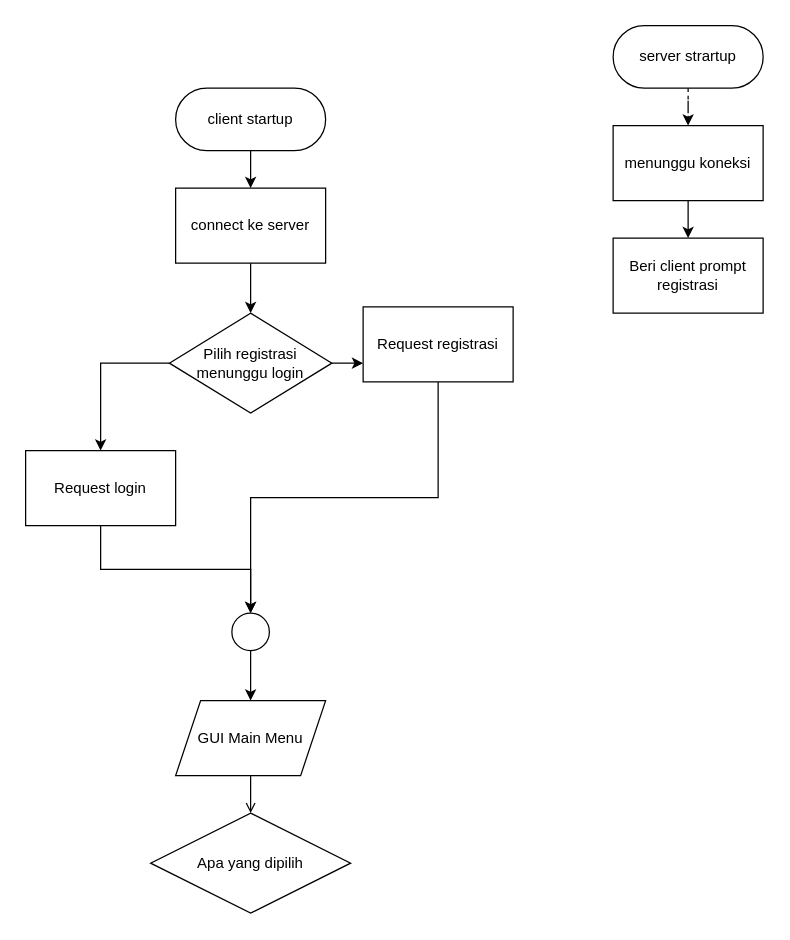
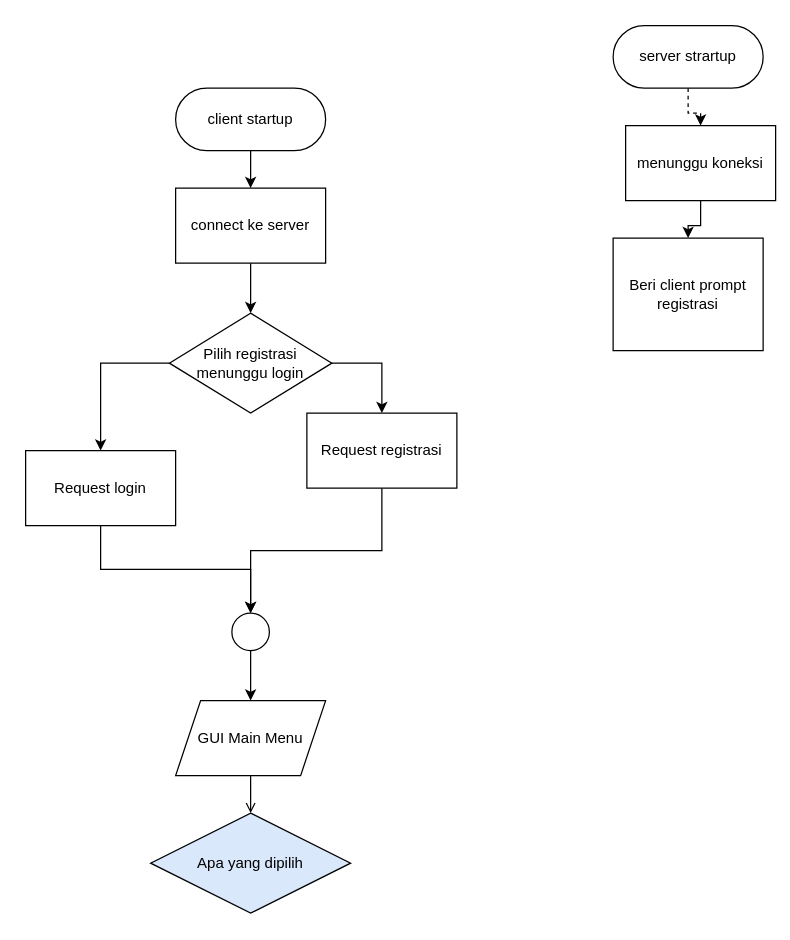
- <mxCell id="9" value="menunggu koneksi" style="rounded=0;whiteSpace=wrap;html=1;" vertex="1" parent="1"><mxGeometry x="490" y="100" width="120" height="60" as="geometry" /></mxCell>
+ <mxCell id="9" value="menunggu koneksi" style="rounded=0;whiteSpace=wrap;html=1;" vertex="1" parent="1"><mxGeometry x="500" y="100" width="120" height="60" as="geometry" /></mxCell>
- <mxCell id="13" value="Beri client prompt registrasi" style="rounded=0;whiteSpace=wrap;html=1;" vertex="1" parent="1"><mxGeometry x="490" y="190" width="120" height="60" as="geometry" /></mxCell>
+ <mxCell id="13" value="Beri client prompt registrasi" style="rounded=0;whiteSpace=wrap;html=1;" vertex="1" parent="1"><mxGeometry x="490" y="190" width="120" height="90" as="geometry" /></mxCell>
- <mxCell id="15" value="Request registrasi" style="rounded=0;whiteSpace=wrap;html=1;" vertex="1" parent="1"><mxGeometry x="290" y="245" width="120" height="60" as="geometry" /></mxCell>
+ <mxCell id="15" value="Request registrasi" style="rounded=0;whiteSpace=wrap;html=1;" vertex="1" parent="1"><mxGeometry x="245" y="330" width="120" height="60" as="geometry" /></mxCell>
- <mxCell id="22" value="Apa yang dipilih" style="rhombus;whiteSpace=wrap;html=1;" vertex="1" parent="1"><mxGeometry x="120" y="650" width="160" height="80" as="geometry" /></mxCell>
+ <mxCell id="22" value="Apa yang dipilih" style="rhombus;whiteSpace=wrap;html=1;fillColor=#dae8fc;" vertex="1" parent="1"><mxGeometry x="120" y="650" width="160" height="80" as="geometry" /></mxCell>
